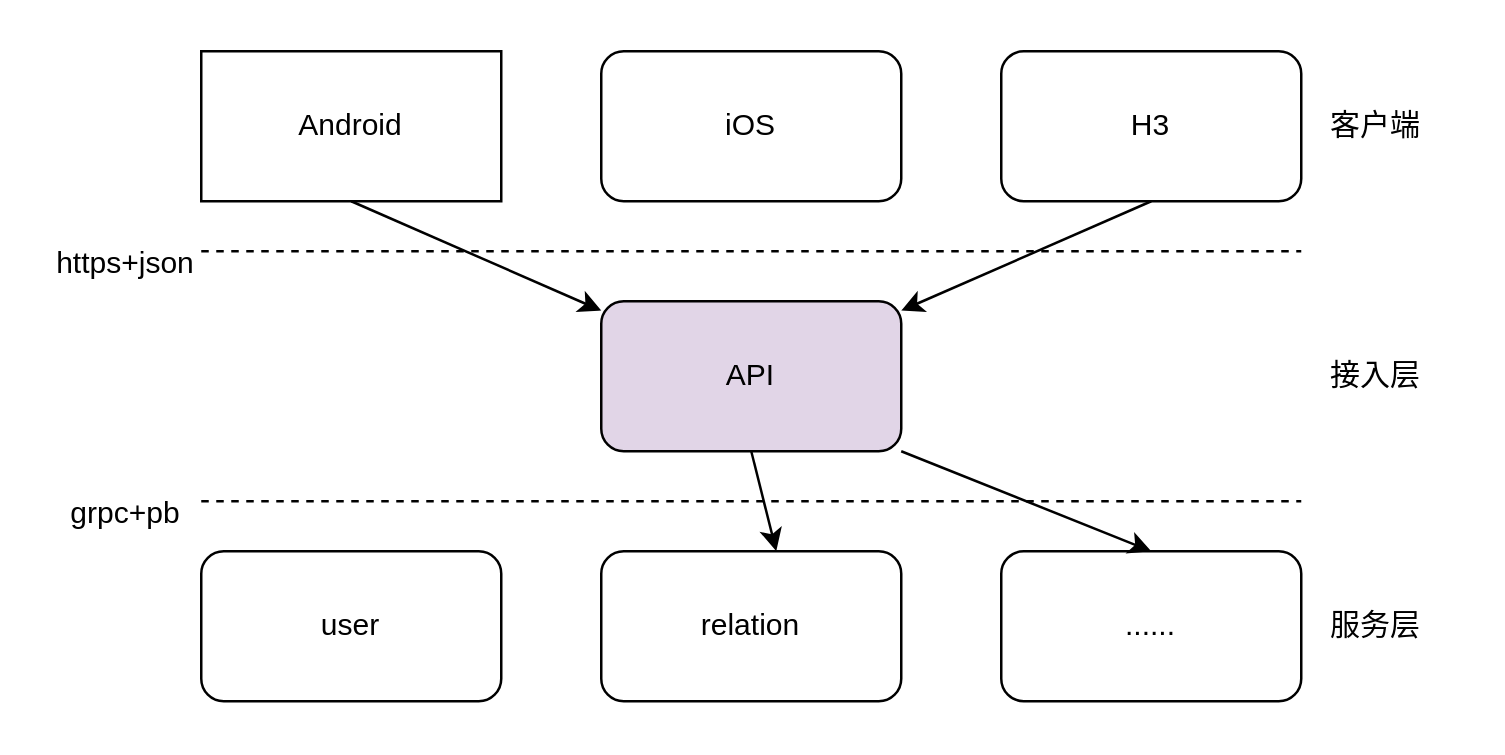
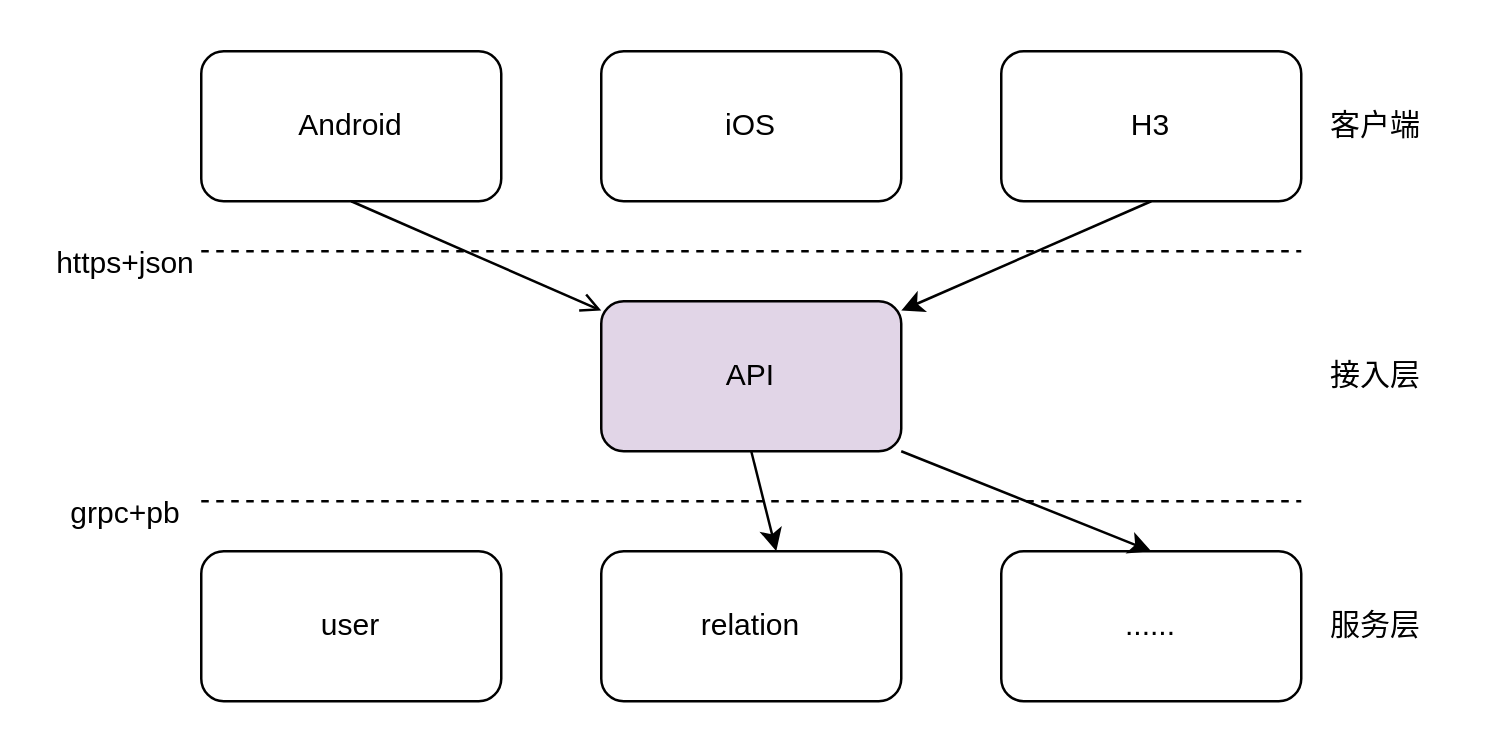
- <mxCell id="3" value="Android" style="whiteSpace=wrap;html=1;rounded=0;" vertex="1" parent="1"><mxGeometry x="80" y="20" width="120" height="60" as="geometry" /></mxCell>
+ <mxCell id="3" value="Android" style="rounded=1;whiteSpace=wrap;html=1;" vertex="1" parent="1"><mxGeometry x="80" y="20" width="120" height="60" as="geometry" /></mxCell>
- <mxCell id="9" value="" style="endArrow=classic;html=1;rounded=0;exitX=0.5;exitY=1;exitDx=0;exitDy=0;" edge="1" parent="1" source="3" target="2"><mxGeometry width="50" height="50" relative="1" as="geometry"><mxPoint x="70" y="170" as="sourcePoint" /><mxPoint x="120" y="120" as="targetPoint" /></mxGeometry></mxCell>
+ <mxCell id="9" value="" style="endArrow=open;html=1;rounded=0;exitX=0.5;exitY=1;exitDx=0;exitDy=0;" edge="1" parent="1" source="3" target="2"><mxGeometry width="50" height="50" relative="1" as="geometry"><mxPoint x="70" y="170" as="sourcePoint" /><mxPoint x="120" y="120" as="targetPoint" /></mxGeometry></mxCell>
